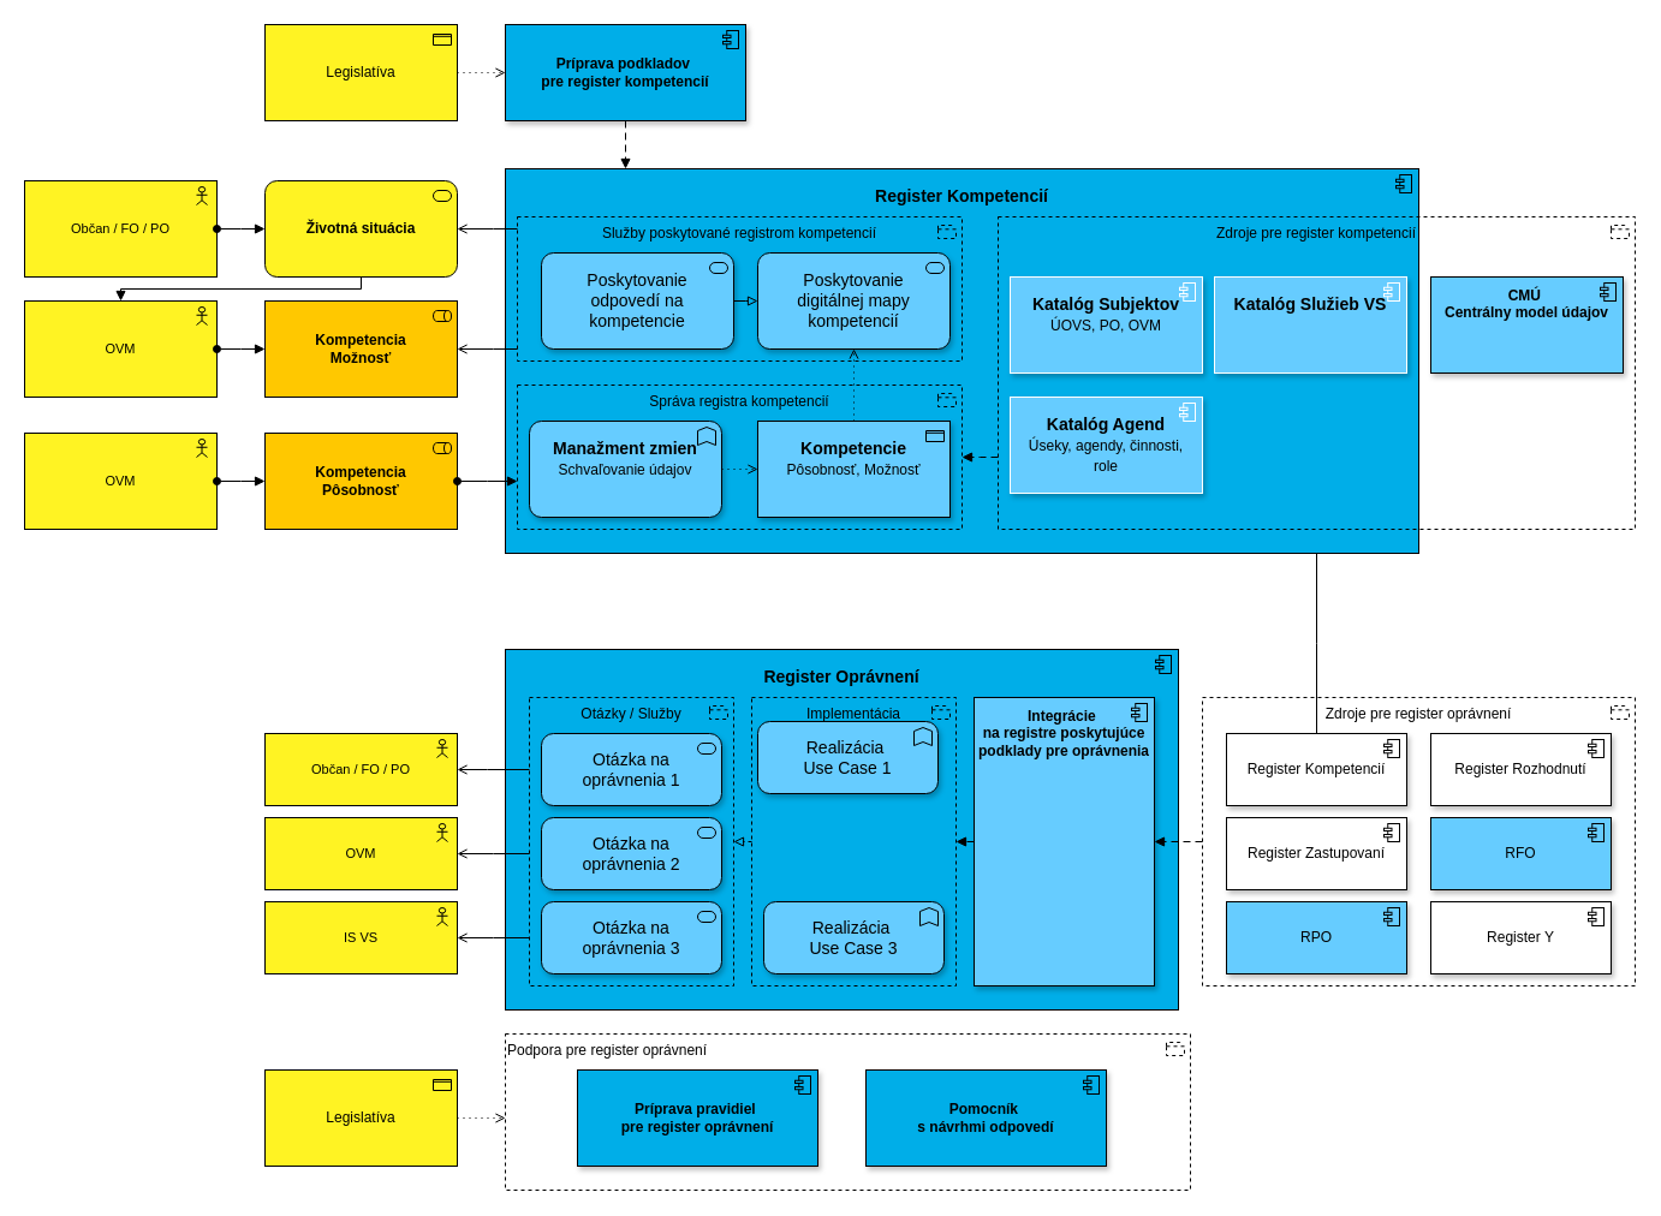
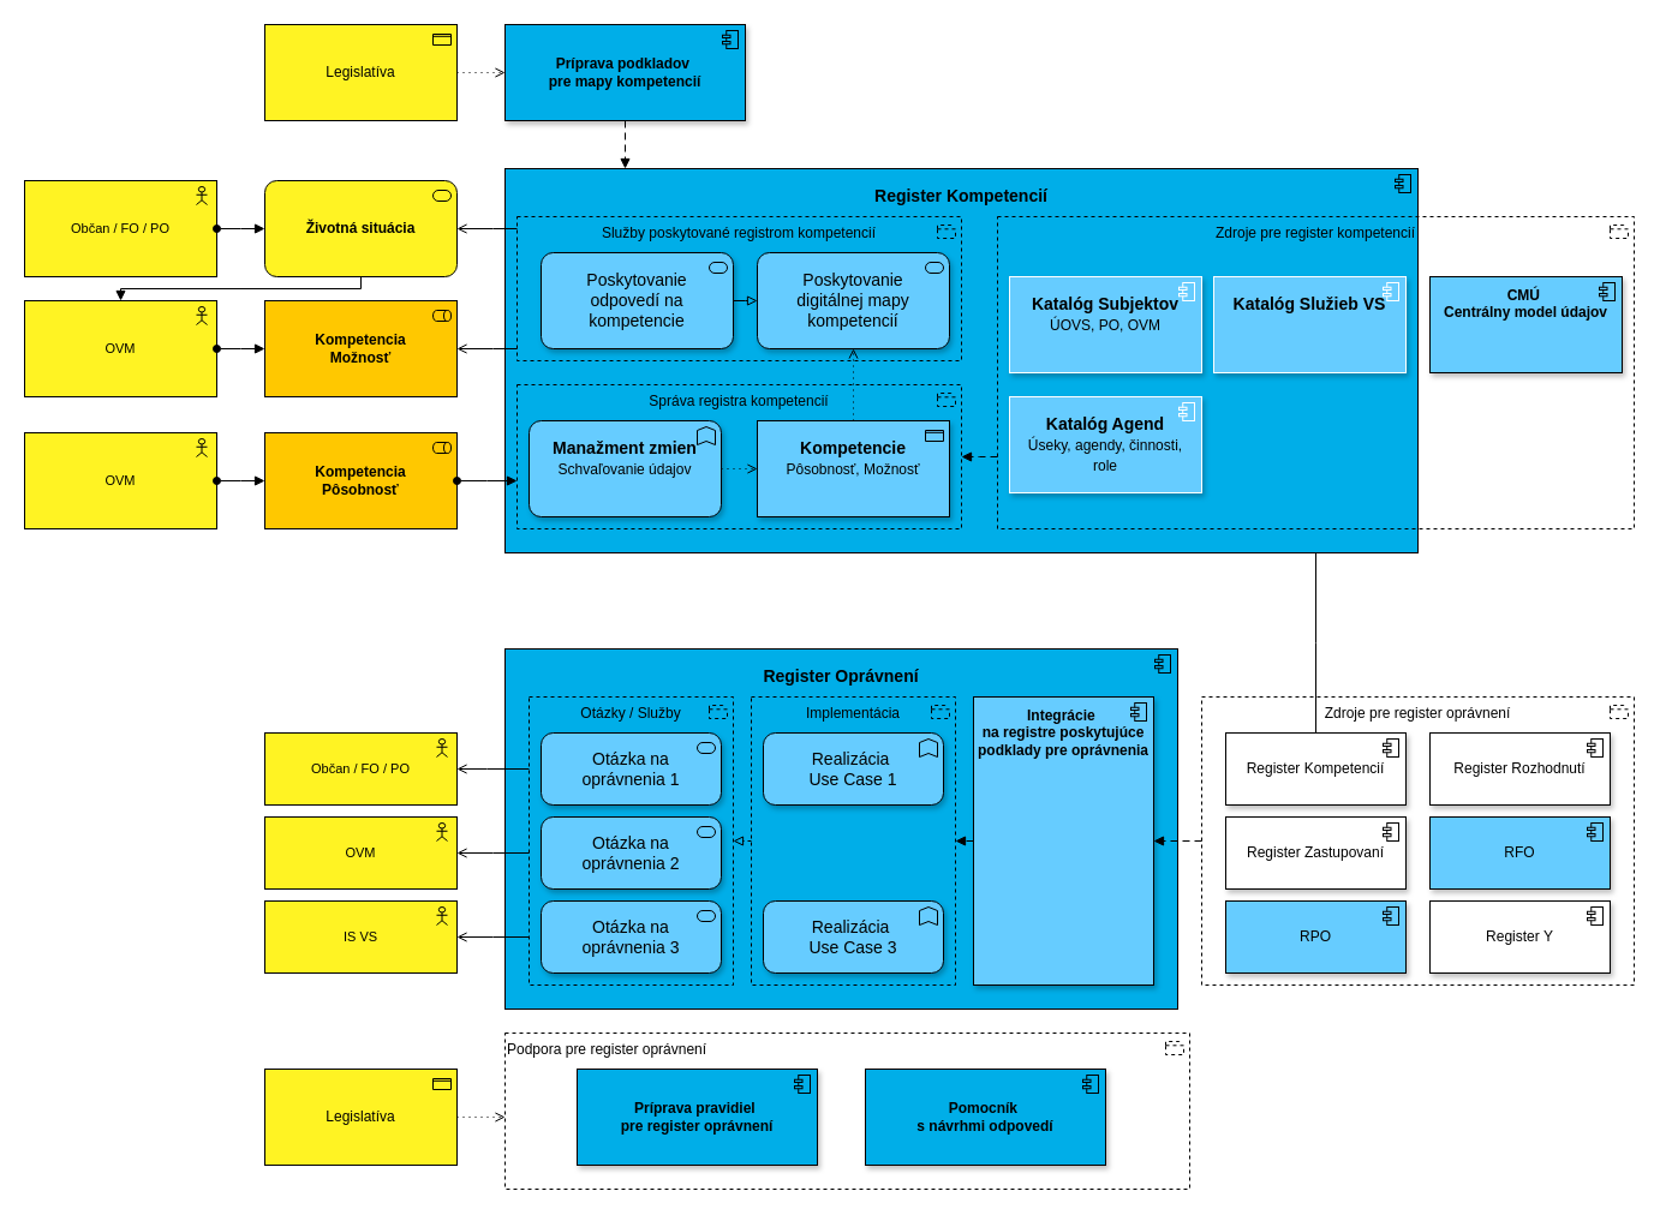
- <mxCell id="57" value="&lt;b&gt;Príprava podkladov&amp;nbsp;&lt;/b&gt;&lt;div&gt;&lt;b&gt;pre register kompetencií&lt;/b&gt;&lt;/div&gt;" style="html=1;outlineConnect=0;whiteSpace=wrap;fillColor=#00AEE8;shape=mxgraph.archimate3.application;appType=comp;archiType=square;strokeColor=#000000;verticalAlign=middle;spacing=4;shadow=1;" vertex="1" parent="1"><mxGeometry x="420" y="20" width="200" height="80" as="geometry" /></mxCell>
+ <mxCell id="57" value="&lt;b&gt;Príprava podkladov&amp;nbsp;&lt;/b&gt;&lt;div&gt;&lt;b&gt;pre mapy kompetencií&lt;/b&gt;&lt;/div&gt;" style="html=1;outlineConnect=0;whiteSpace=wrap;fillColor=#00AEE8;shape=mxgraph.archimate3.application;appType=comp;archiType=square;strokeColor=#000000;verticalAlign=middle;spacing=4;shadow=1;" vertex="1" parent="1"><mxGeometry x="420" y="20" width="200" height="80" as="geometry" /></mxCell>
- <mxCell id="36" value="Realizácia&amp;nbsp;&lt;div&gt;Use Case 1&lt;/div&gt;" style="html=1;outlineConnect=0;whiteSpace=wrap;fillColor=#66CCFF;shape=mxgraph.archimate3.application;appType=func;archiType=rounded;strokeColor=#000000;align=center;verticalAlign=middle;spacing=10;fontFamily=Helvetica;fontSize=14;shadow=1;fontColor=default;" vertex="1" parent="1"><mxGeometry x="630" y="600" width="150" height="60" as="geometry" /></mxCell>
+ <mxCell id="36" value="Realizácia&amp;nbsp;&lt;div&gt;Use Case 1&lt;/div&gt;" style="html=1;outlineConnect=0;whiteSpace=wrap;fillColor=#66CCFF;shape=mxgraph.archimate3.application;appType=func;archiType=rounded;strokeColor=#000000;align=center;verticalAlign=middle;spacing=10;fontFamily=Helvetica;fontSize=14;shadow=1;fontColor=default;" vertex="1" parent="1"><mxGeometry x="635" y="610" width="150" height="60" as="geometry" /></mxCell>
